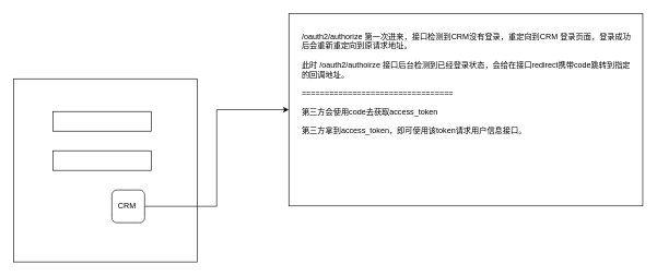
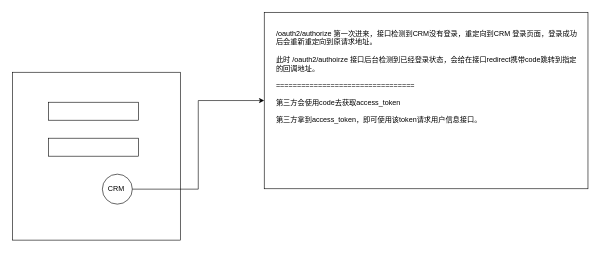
- <mxCell id="6" value="CRM&amp;nbsp;" style="whiteSpace=wrap;html=1;aspect=fixed;rounded=1;" vertex="1" parent="2"><mxGeometry x="150" y="170" width="50" height="50" as="geometry" /></mxCell>
+ <mxCell id="6" value="CRM&amp;nbsp;" style="ellipse;whiteSpace=wrap;html=1;aspect=fixed;" vertex="1" parent="2"><mxGeometry x="150" y="170" width="50" height="50" as="geometry" /></mxCell>
